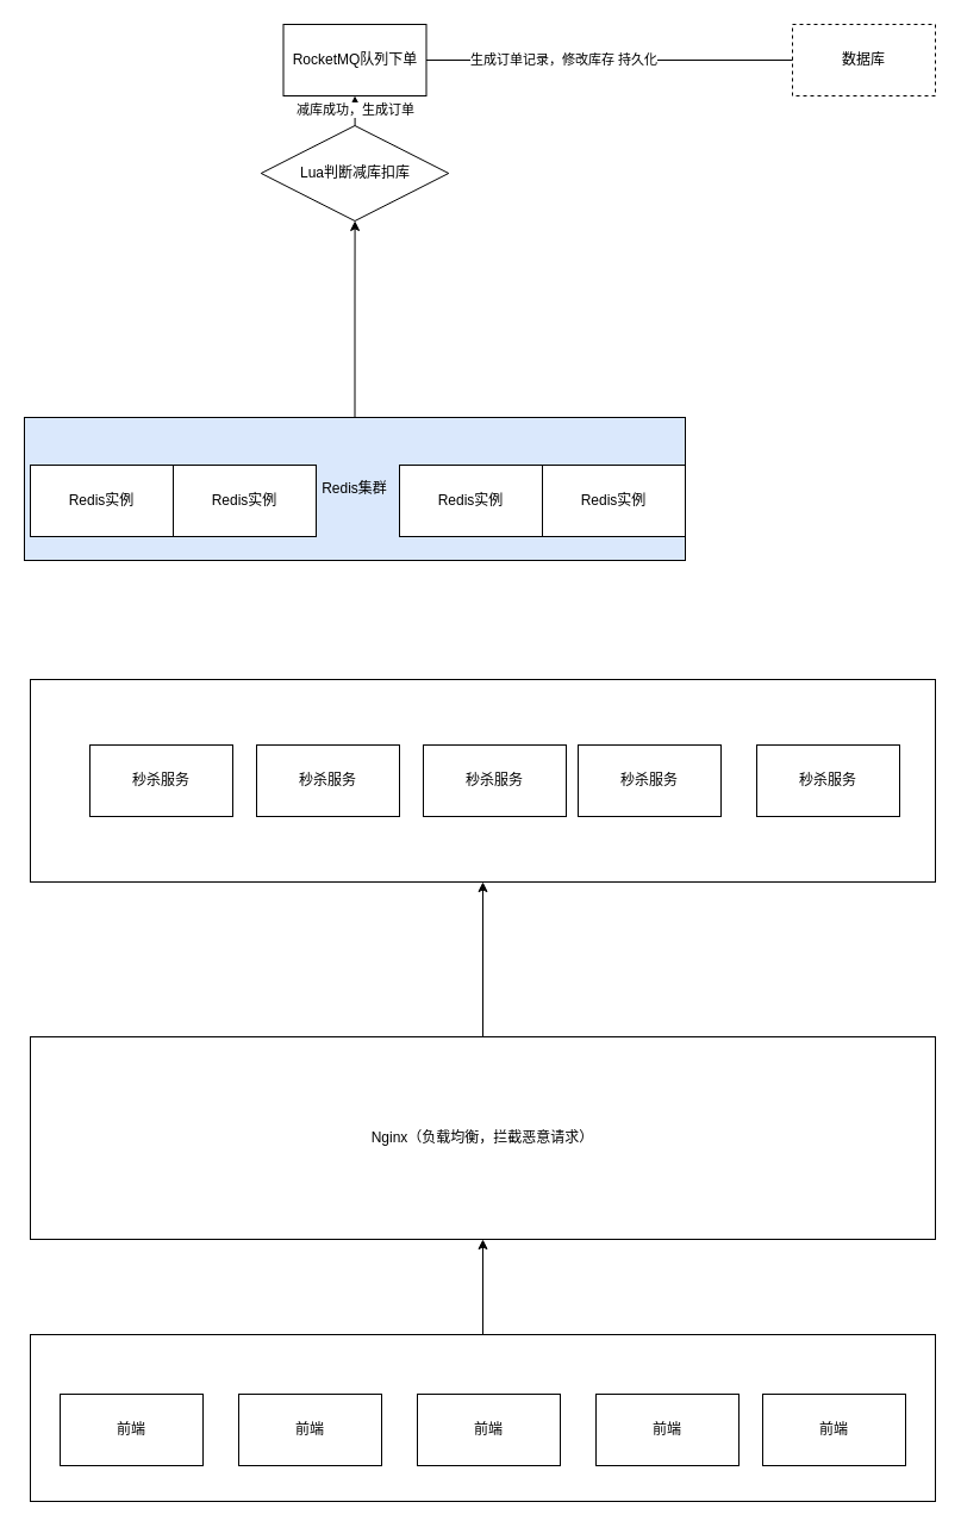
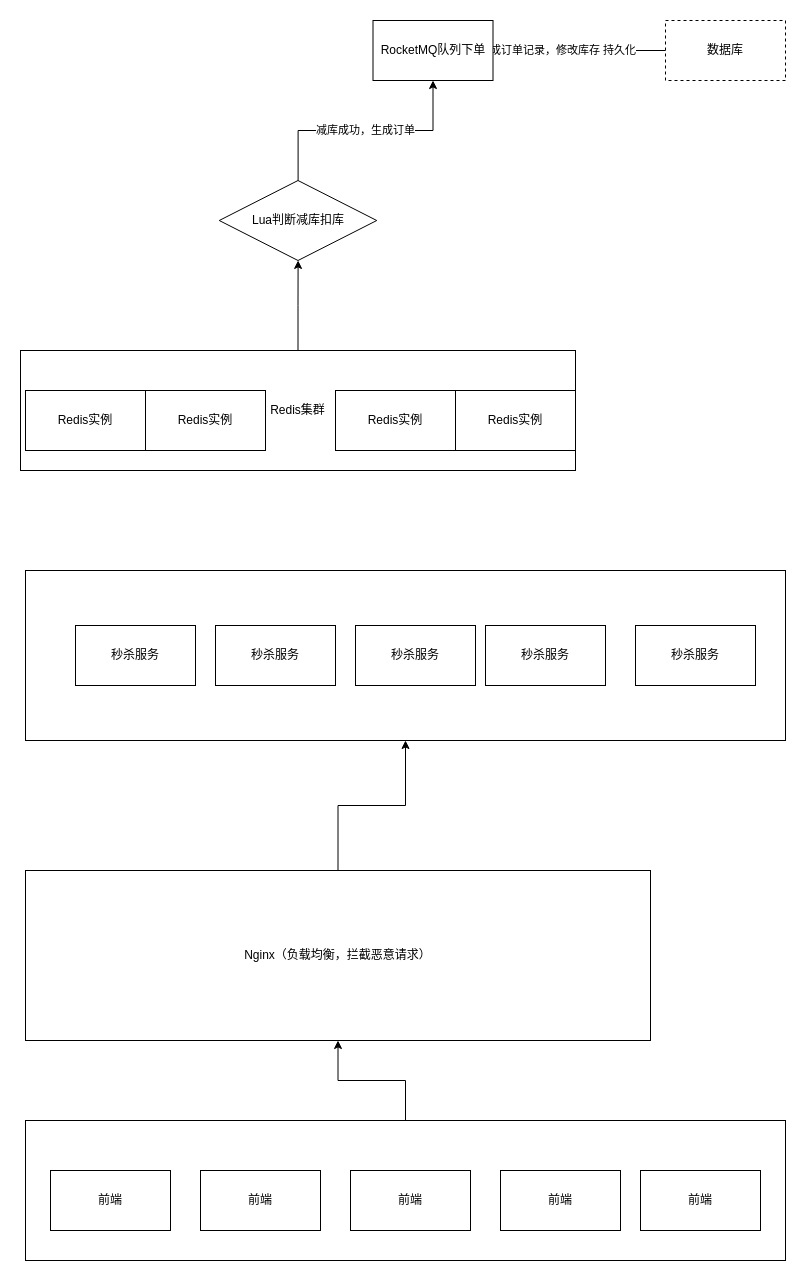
- <mxCell id="26" value="RocketMQ队列下单" style="rounded=0;whiteSpace=wrap;html=1;" vertex="1" parent="1"><mxGeometry x="237.5" y="20" width="120" height="60" as="geometry" /></mxCell>
+ <mxCell id="26" value="RocketMQ队列下单" style="rounded=0;whiteSpace=wrap;html=1;" vertex="1" parent="1"><mxGeometry x="372.5" y="20" width="120" height="60" as="geometry" /></mxCell>
- <mxCell id="28" value="Lua判断减库扣库" style="rhombus;whiteSpace=wrap;html=1;" vertex="1" parent="1"><mxGeometry x="218.75" y="105" width="157.5" height="80" as="geometry" /></mxCell>
+ <mxCell id="28" value="Lua判断减库扣库" style="rhombus;whiteSpace=wrap;html=1;" vertex="1" parent="1"><mxGeometry x="218.75" y="180" width="157.5" height="80" as="geometry" /></mxCell>
- <mxCell id="3" value="Redis集群" style="rounded=0;whiteSpace=wrap;html=1;fillColor=#dae8fc;" vertex="1" parent="1"><mxGeometry x="20" y="350" width="555" height="120" as="geometry" /></mxCell>
+ <mxCell id="3" value="Redis集群" style="rounded=0;whiteSpace=wrap;html=1;" vertex="1" parent="1"><mxGeometry x="20" y="350" width="555" height="120" as="geometry" /></mxCell>
- <mxCell id="23" value="Nginx（负载均衡，拦截恶意请求）" style="rounded=0;whiteSpace=wrap;html=1;" vertex="1" parent="1"><mxGeometry x="25" y="870" width="760" height="170" as="geometry" /></mxCell>
+ <mxCell id="23" value="Nginx（负载均衡，拦截恶意请求）" style="rounded=0;whiteSpace=wrap;html=1;" vertex="1" parent="1"><mxGeometry x="25" y="870" width="625" height="170" as="geometry" /></mxCell>
